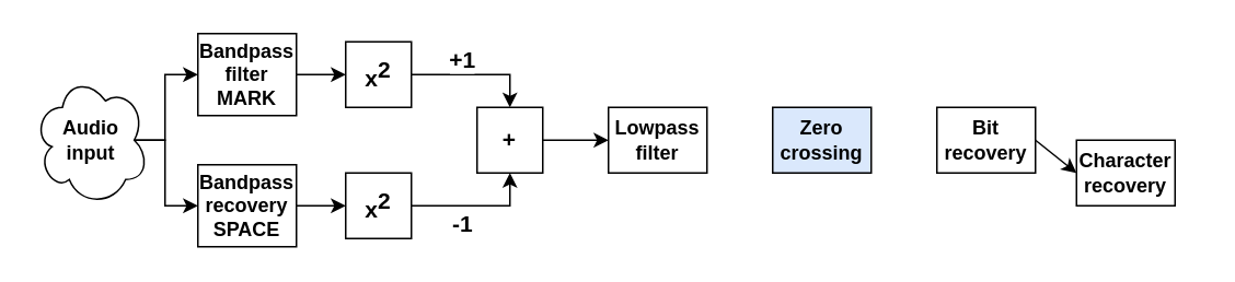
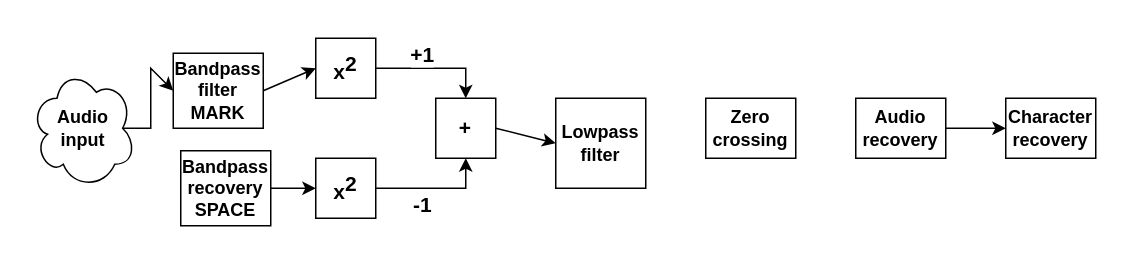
- <mxCell id="3" value="Bandpass filter&lt;div&gt;MARK&lt;/div&gt;" style="rounded=0;whiteSpace=wrap;html=1;fontStyle=1" vertex="1" parent="1"><mxGeometry x="120" y="20" width="60" height="50" as="geometry" /></mxCell>
+ <mxCell id="3" value="Bandpass filter&lt;div&gt;MARK&lt;/div&gt;" style="rounded=0;whiteSpace=wrap;html=1;fontStyle=1" vertex="1" parent="1"><mxGeometry x="115" y="35" width="60" height="50" as="geometry" /></mxCell>
- <mxCell id="16" value="Lowpass filter" style="rounded=0;whiteSpace=wrap;html=1;fontStyle=1" vertex="1" parent="1"><mxGeometry x="370" y="65" width="60" height="40" as="geometry" /></mxCell>
+ <mxCell id="16" value="Lowpass filter" style="rounded=0;whiteSpace=wrap;html=1;fontStyle=1" vertex="1" parent="1"><mxGeometry x="370" y="65" width="60" height="60" as="geometry" /></mxCell>
- <mxCell id="18" value="Zero crossing" style="rounded=0;whiteSpace=wrap;html=1;fontStyle=1;fillColor=#dae8fc;" vertex="1" parent="1"><mxGeometry x="470" y="65" width="60" height="40" as="geometry" /></mxCell>
+ <mxCell id="18" value="Zero crossing" style="rounded=0;whiteSpace=wrap;html=1;fontStyle=1" vertex="1" parent="1"><mxGeometry x="470" y="65" width="60" height="40" as="geometry" /></mxCell>
- <mxCell id="19" value="Bit recovery" style="rounded=0;whiteSpace=wrap;html=1;fontStyle=1" vertex="1" parent="1"><mxGeometry x="570" y="65" width="60" height="40" as="geometry" /></mxCell>
+ <mxCell id="19" value="Audio recovery" style="rounded=0;whiteSpace=wrap;html=1;fontStyle=1" vertex="1" parent="1"><mxGeometry x="570" y="65" width="60" height="40" as="geometry" /></mxCell>
- <mxCell id="20" value="Character recovery" style="rounded=0;whiteSpace=wrap;html=1;fontStyle=1" vertex="1" parent="1"><mxGeometry x="655" y="85" width="60" height="40" as="geometry" /></mxCell>
+ <mxCell id="20" value="Character recovery" style="rounded=0;whiteSpace=wrap;html=1;fontStyle=1" vertex="1" parent="1"><mxGeometry x="670" y="65" width="60" height="40" as="geometry" /></mxCell>
- <mxCell id="6" value="" style="endArrow=classic;html=1;rounded=0;entryX=0;entryY=0.5;entryDx=0;entryDy=0;exitX=0.875;exitY=0.5;exitDx=0;exitDy=0;exitPerimeter=0;" edge="1" parent="1" source="2" target="4"><mxGeometry width="50" height="50" relative="1" as="geometry"><mxPoint x="20" y="15" as="sourcePoint" /><mxPoint x="290" y="305" as="targetPoint" /><Array as="points"><mxPoint x="100" y="85" /><mxPoint x="100" y="125" /></Array></mxGeometry></mxCell>
